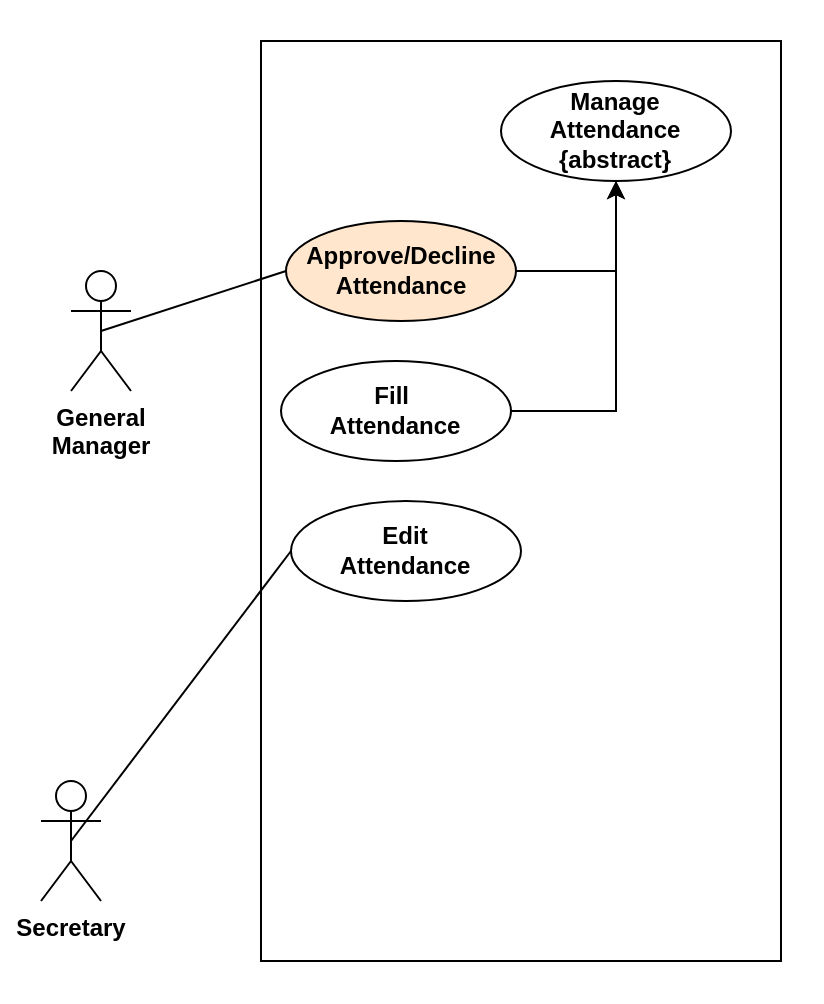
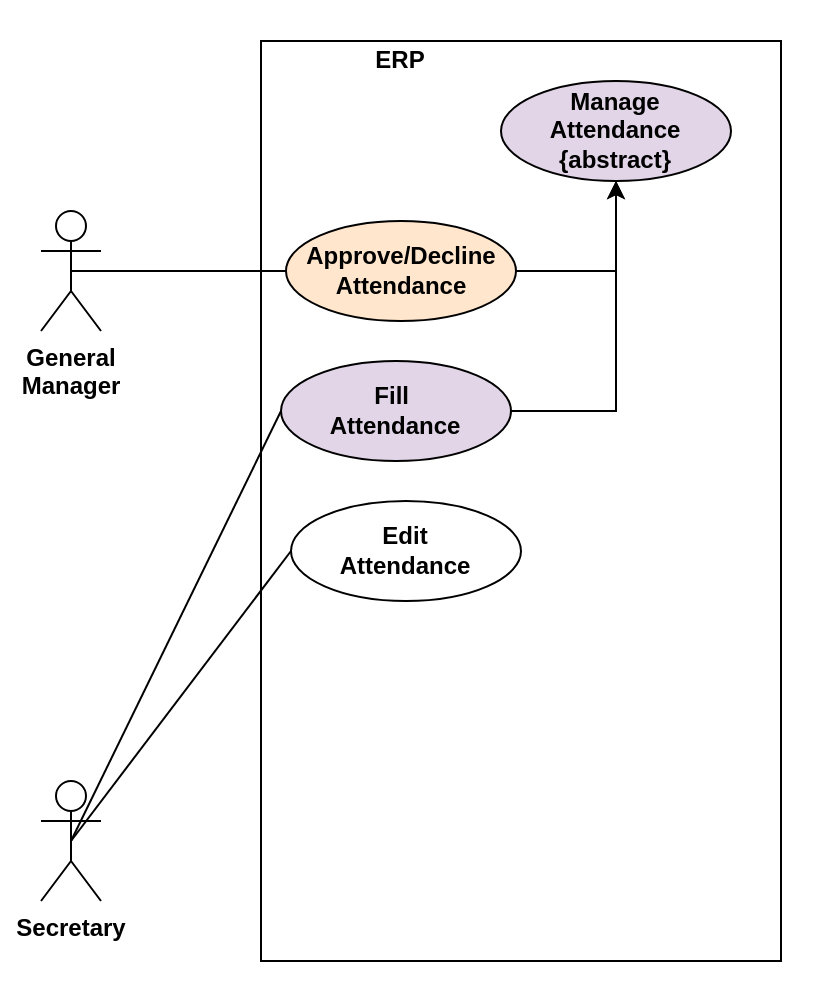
+ <mxCell id="3" value="ERP" style="text;html=1;strokeColor=none;fillColor=none;align=center;verticalAlign=middle;whiteSpace=wrap;rounded=0;fontStyle=1" vertex="1" parent="1"><mxGeometry x="140" y="20" width="120" height="20" as="geometry" /></mxCell>
- <mxCell id="4" value="Manage&lt;br&gt;Attendance&lt;br&gt;{abstract}" style="ellipse;whiteSpace=wrap;html=1;fontStyle=1;align=center;horizontal=1;labelBackgroundColor=none;labelBorderColor=none;shadow=0;" vertex="1" parent="1"><mxGeometry x="250" y="40" width="115" height="50" as="geometry" /></mxCell>
+ <mxCell id="4" value="Manage&lt;br&gt;Attendance&lt;br&gt;{abstract}" style="ellipse;whiteSpace=wrap;html=1;fontStyle=1;align=center;horizontal=1;labelBackgroundColor=none;labelBorderColor=none;shadow=0;fillColor=#e1d5e7;" vertex="1" parent="1"><mxGeometry x="250" y="40" width="115" height="50" as="geometry" /></mxCell>
- <mxCell id="10" value="General&lt;br&gt;Manager" style="shape=umlActor;verticalLabelPosition=bottom;labelBackgroundColor=#ffffff;verticalAlign=top;html=1;outlineConnect=0;fontStyle=1" vertex="1" parent="1"><mxGeometry x="35" y="135" width="30" height="60" as="geometry" /></mxCell>
+ <mxCell id="10" value="General&lt;br&gt;Manager" style="shape=umlActor;verticalLabelPosition=bottom;labelBackgroundColor=#ffffff;verticalAlign=top;html=1;outlineConnect=0;fontStyle=1" vertex="1" parent="1"><mxGeometry x="20" y="105" width="30" height="60" as="geometry" /></mxCell>
- <mxCell id="8" value="Fill&amp;nbsp;&lt;br&gt;Attendance" style="ellipse;whiteSpace=wrap;html=1;fontStyle=1;align=center;horizontal=1;labelBackgroundColor=none;labelBorderColor=none;shadow=0;" vertex="1" parent="1"><mxGeometry x="140" y="180" width="115" height="50" as="geometry" /></mxCell>
+ <mxCell id="8" value="Fill&amp;nbsp;&lt;br&gt;Attendance" style="ellipse;whiteSpace=wrap;html=1;fontStyle=1;align=center;horizontal=1;labelBackgroundColor=none;labelBorderColor=none;shadow=0;fillColor=#e1d5e7;" vertex="1" parent="1"><mxGeometry x="140" y="180" width="115" height="50" as="geometry" /></mxCell>
+ <mxCell id="12" style="edgeStyle=none;orthogonalLoop=1;jettySize=auto;html=1;exitX=0.5;exitY=0.5;exitDx=0;exitDy=0;exitPerimeter=0;entryX=0;entryY=0.5;entryDx=0;entryDy=0;endArrow=none;" edge="1" parent="1" source="11" target="8"><mxGeometry relative="1" as="geometry"><mxPoint x="35" y="260" as="sourcePoint" /><mxPoint x="142.5" y="275" as="targetPoint" /></mxGeometry></mxCell>
